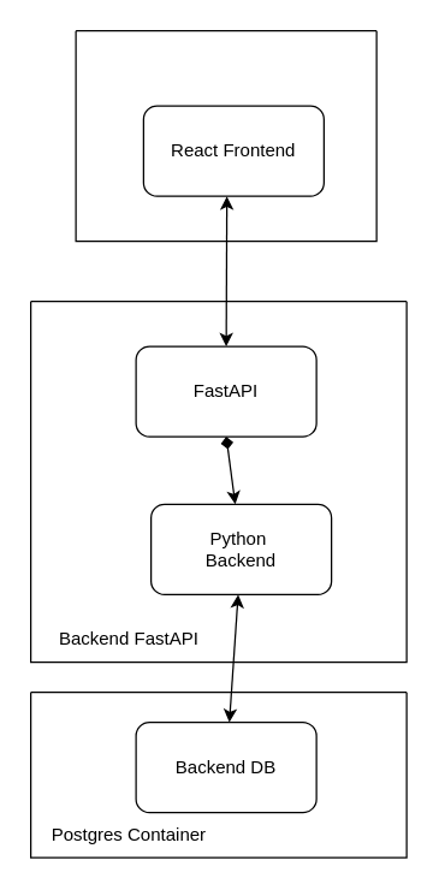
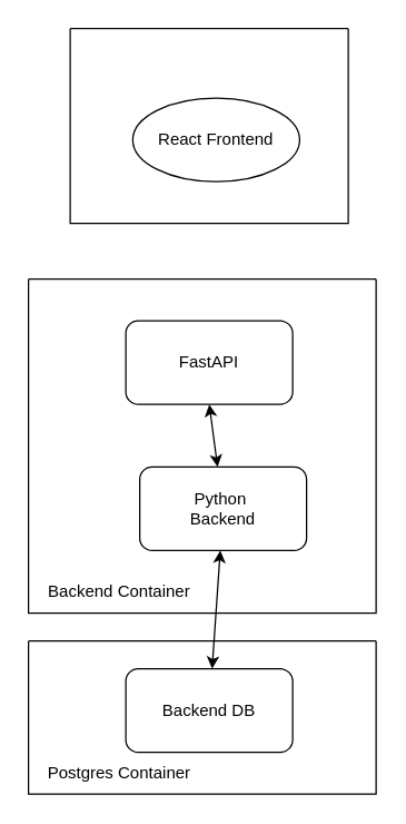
- <mxCell id="7" value="React Frontend" style="rounded=1;whiteSpace=wrap;html=1;" parent="6" vertex="1"><mxGeometry x="45" y="50" width="120" height="60" as="geometry" /></mxCell>
+ <mxCell id="7" value="React Frontend" style="ellipse;whiteSpace=wrap;html=1;" parent="6" vertex="1"><mxGeometry x="45" y="50" width="120" height="60" as="geometry" /></mxCell>
- <mxCell id="13" style="edgeStyle=none;html=1;exitX=0.5;exitY=0;exitDx=0;exitDy=0;entryX=0.462;entryY=1.002;entryDx=0;entryDy=0;entryPerimeter=0;startArrow=classic;startFill=1;" parent="1" source="2" target="7" edge="1"><mxGeometry relative="1" as="geometry" /></mxCell>
- <mxCell id="3" style="edgeStyle=none;html=1;entryX=0.5;entryY=1;entryDx=0;entryDy=0;endArrow=diamond;endFill=1;startArrow=classic;startFill=1;" parent="1" source="10" target="2" edge="1"><mxGeometry relative="1" as="geometry" /></mxCell>
+ <mxCell id="3" style="edgeStyle=none;html=1;entryX=0.5;entryY=1;entryDx=0;entryDy=0;endArrow=classic;endFill=1;startArrow=classic;startFill=1;" parent="1" source="10" target="2" edge="1"><mxGeometry relative="1" as="geometry" /></mxCell>
- <mxCell id="9" value="Backend FastAPI" style="text;html=1;align=center;verticalAlign=middle;resizable=0;points=[];autosize=1;strokeColor=none;fillColor=none;" parent="8" vertex="1"><mxGeometry y="210" width="130" height="30" as="geometry" /></mxCell>
+ <mxCell id="9" value="Backend Container" style="text;html=1;align=center;verticalAlign=middle;resizable=0;points=[];autosize=1;strokeColor=none;fillColor=none;" parent="8" vertex="1"><mxGeometry y="210" width="130" height="30" as="geometry" /></mxCell>
